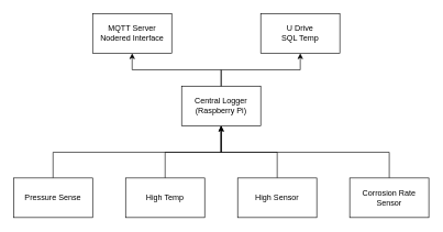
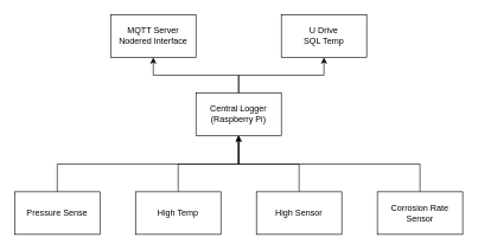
- <mxCell id="14" value="MQTT Server&lt;br&gt;Nodered Interface" style="whiteSpace=wrap;html=1;rounded=0;" vertex="1" parent="1"><mxGeometry x="140" y="20" width="120" height="60" as="geometry" /></mxCell>
+ <mxCell id="14" value="MQTT Server&lt;br&gt;Nodered Interface" style="whiteSpace=wrap;html=1;rounded=0;" vertex="1" parent="1"><mxGeometry x="155" y="20" width="120" height="60" as="geometry" /></mxCell>
